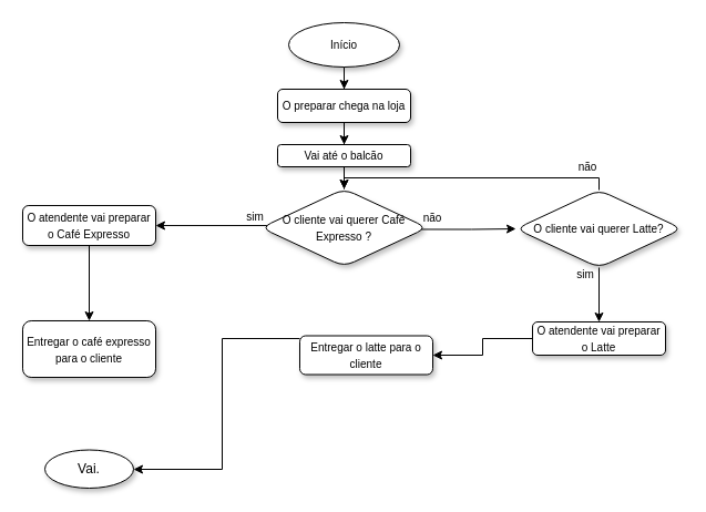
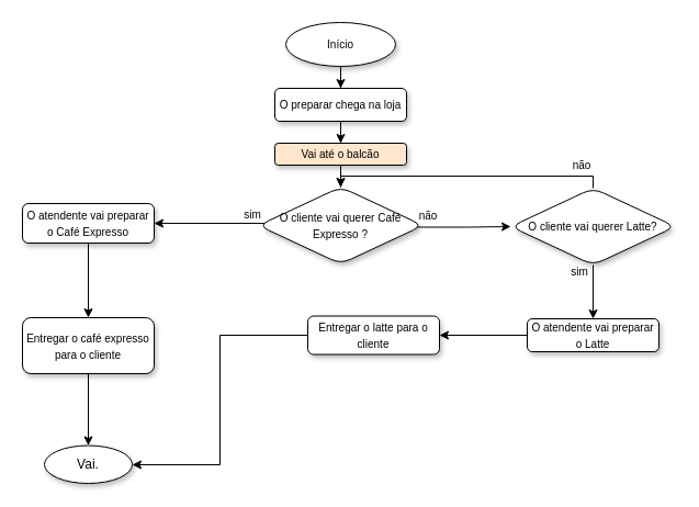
- <mxCell id="7" value="&lt;font style=&quot;vertical-align: inherit;&quot;&gt;&lt;font style=&quot;vertical-align: inherit;&quot;&gt;&lt;font style=&quot;vertical-align: inherit;&quot;&gt;&lt;font style=&quot;vertical-align: inherit;&quot;&gt;&lt;font style=&quot;vertical-align: inherit;&quot;&gt;&lt;font style=&quot;vertical-align: inherit; font-size: 10px;&quot;&gt;Vai até o balcão&lt;/font&gt;&lt;/font&gt;&lt;/font&gt;&lt;/font&gt;&lt;/font&gt;&lt;/font&gt;" style="whiteSpace=wrap;html=1;rounded=1;glass=0;shadow=1;" vertex="1" parent="1"><mxGeometry x="250" y="130" width="120" height="20" as="geometry" /></mxCell>
+ <mxCell id="7" value="&lt;font style=&quot;vertical-align: inherit;&quot;&gt;&lt;font style=&quot;vertical-align: inherit;&quot;&gt;&lt;font style=&quot;vertical-align: inherit;&quot;&gt;&lt;font style=&quot;vertical-align: inherit;&quot;&gt;&lt;font style=&quot;vertical-align: inherit;&quot;&gt;&lt;font style=&quot;vertical-align: inherit; font-size: 10px;&quot;&gt;Vai até o balcão&lt;/font&gt;&lt;/font&gt;&lt;/font&gt;&lt;/font&gt;&lt;/font&gt;&lt;/font&gt;" style="whiteSpace=wrap;html=1;rounded=1;glass=0;shadow=1;fillColor=#ffe6cc;" vertex="1" parent="1"><mxGeometry x="250" y="130" width="120" height="20" as="geometry" /></mxCell>
- <mxCell id="23" value="&lt;font style=&quot;font-size: 10px;&quot;&gt;Entregar o latte para o cliente&lt;/font&gt;" style="whiteSpace=wrap;html=1;rounded=1;glass=0;shadow=1;" vertex="1" parent="1"><mxGeometry x="270" y="302.5" width="120" height="35" as="geometry" /></mxCell>
+ <mxCell id="23" value="&lt;font style=&quot;font-size: 10px;&quot;&gt;Entregar o latte para o cliente&lt;/font&gt;" style="whiteSpace=wrap;html=1;rounded=1;glass=0;shadow=1;" vertex="1" parent="1"><mxGeometry x="280" y="287.5" width="120" height="35" as="geometry" /></mxCell>
+ <mxCell id="21" value="" style="edgeStyle=orthogonalEdgeStyle;rounded=0;orthogonalLoop=1;jettySize=auto;html=1;" edge="1" parent="1" source="22" target="24"><mxGeometry relative="1" as="geometry" /></mxCell>
